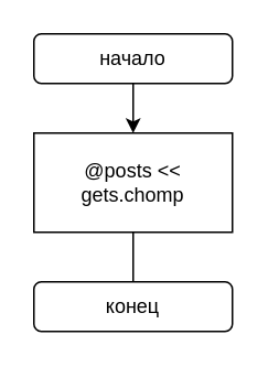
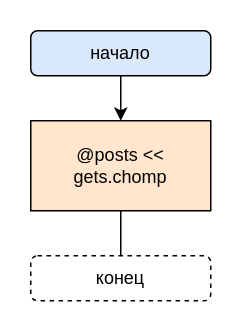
- <mxCell id="3" value="начало" style="rounded=1;whiteSpace=wrap;html=1;" parent="1" vertex="1"><mxGeometry x="20" y="20" width="120" height="30" as="geometry" /></mxCell>
+ <mxCell id="3" value="начало" style="rounded=1;whiteSpace=wrap;html=1;fillColor=#dae8fc;" parent="1" vertex="1"><mxGeometry x="20" y="20" width="120" height="30" as="geometry" /></mxCell>
- <mxCell id="6" value="@posts &amp;lt;&amp;lt; gets.chomp" style="rounded=0;whiteSpace=wrap;html=1;" vertex="1" parent="1"><mxGeometry x="20" y="80" width="120" height="60" as="geometry" /></mxCell>
+ <mxCell id="6" value="@posts &amp;lt;&amp;lt; gets.chomp" style="rounded=0;whiteSpace=wrap;html=1;fillColor=#ffe6cc;" vertex="1" parent="1"><mxGeometry x="20" y="80" width="120" height="60" as="geometry" /></mxCell>
- <mxCell id="5" value="конец" style="rounded=1;whiteSpace=wrap;html=1;" vertex="1" parent="1"><mxGeometry x="20" y="170" width="120" height="30" as="geometry" /></mxCell>
+ <mxCell id="5" value="конец" style="rounded=1;whiteSpace=wrap;html=1;dashed=1;" vertex="1" parent="1"><mxGeometry x="20" y="170" width="120" height="30" as="geometry" /></mxCell>
